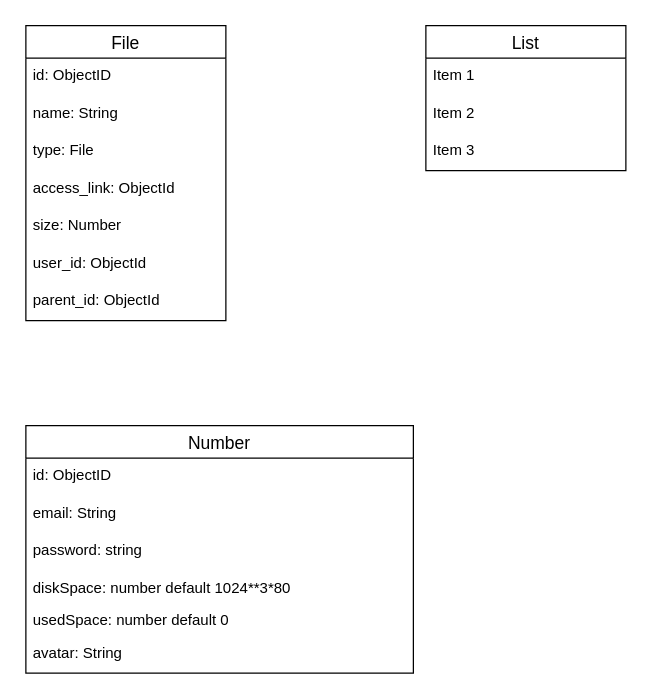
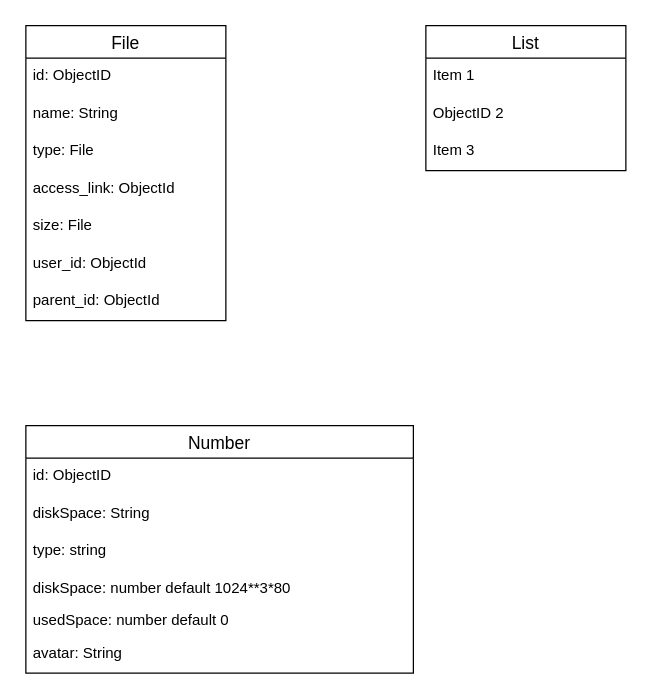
- <mxCell id="19" value="Item 2" style="text;strokeColor=none;fillColor=none;spacingLeft=4;spacingRight=4;overflow=hidden;rotatable=0;points=[[0,0.5],[1,0.5]];portConstraint=eastwest;fontSize=12;whiteSpace=wrap;html=1;" vertex="1" parent="17"><mxGeometry y="56" width="160" height="30" as="geometry" /></mxCell>
+ <mxCell id="19" value="ObjectID 2" style="text;strokeColor=none;fillColor=none;spacingLeft=4;spacingRight=4;overflow=hidden;rotatable=0;points=[[0,0.5],[1,0.5]];portConstraint=eastwest;fontSize=12;whiteSpace=wrap;html=1;" vertex="1" parent="17"><mxGeometry y="56" width="160" height="30" as="geometry" /></mxCell>
- <mxCell id="14" value="size: Number" style="text;strokeColor=none;fillColor=none;spacingLeft=4;spacingRight=4;overflow=hidden;rotatable=0;points=[[0,0.5],[1,0.5]];portConstraint=eastwest;fontSize=12;whiteSpace=wrap;html=1;" vertex="1" parent="9"><mxGeometry y="146" width="160" height="30" as="geometry" /></mxCell>
+ <mxCell id="14" value="size: File" style="text;strokeColor=none;fillColor=none;spacingLeft=4;spacingRight=4;overflow=hidden;rotatable=0;points=[[0,0.5],[1,0.5]];portConstraint=eastwest;fontSize=12;whiteSpace=wrap;html=1;" vertex="1" parent="9"><mxGeometry y="146" width="160" height="30" as="geometry" /></mxCell>
- <mxCell id="4" value="email: String&lt;br&gt;" style="text;strokeColor=none;fillColor=none;spacingLeft=4;spacingRight=4;overflow=hidden;rotatable=0;points=[[0,0.5],[1,0.5]];portConstraint=eastwest;fontSize=12;whiteSpace=wrap;html=1;" vertex="1" parent="2"><mxGeometry y="56" width="310" height="30" as="geometry" /></mxCell>
+ <mxCell id="4" value="diskSpace: String&lt;br&gt;" style="text;strokeColor=none;fillColor=none;spacingLeft=4;spacingRight=4;overflow=hidden;rotatable=0;points=[[0,0.5],[1,0.5]];portConstraint=eastwest;fontSize=12;whiteSpace=wrap;html=1;" vertex="1" parent="2"><mxGeometry y="56" width="310" height="30" as="geometry" /></mxCell>
- <mxCell id="5" value="password: string" style="text;strokeColor=none;fillColor=none;spacingLeft=4;spacingRight=4;overflow=hidden;rotatable=0;points=[[0,0.5],[1,0.5]];portConstraint=eastwest;fontSize=12;whiteSpace=wrap;html=1;" vertex="1" parent="2"><mxGeometry y="86" width="310" height="30" as="geometry" /></mxCell>
+ <mxCell id="5" value="type: string" style="text;strokeColor=none;fillColor=none;spacingLeft=4;spacingRight=4;overflow=hidden;rotatable=0;points=[[0,0.5],[1,0.5]];portConstraint=eastwest;fontSize=12;whiteSpace=wrap;html=1;" vertex="1" parent="2"><mxGeometry y="86" width="310" height="30" as="geometry" /></mxCell>
